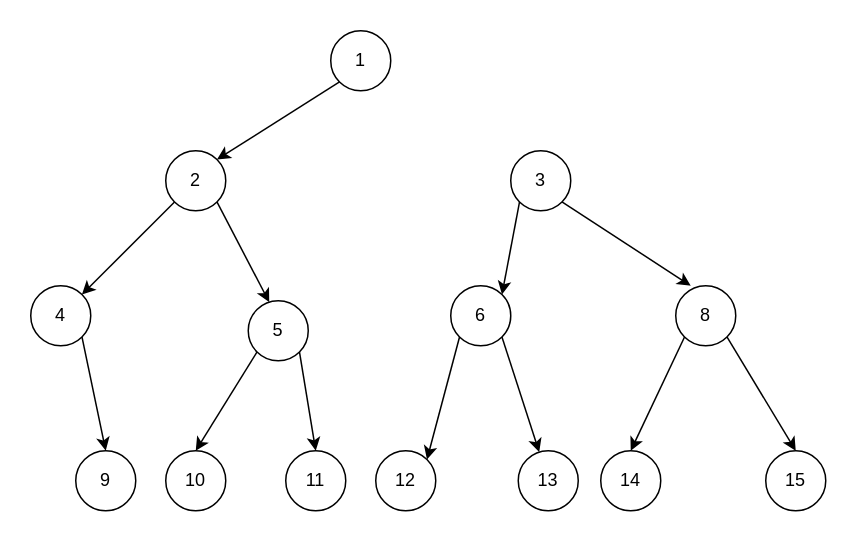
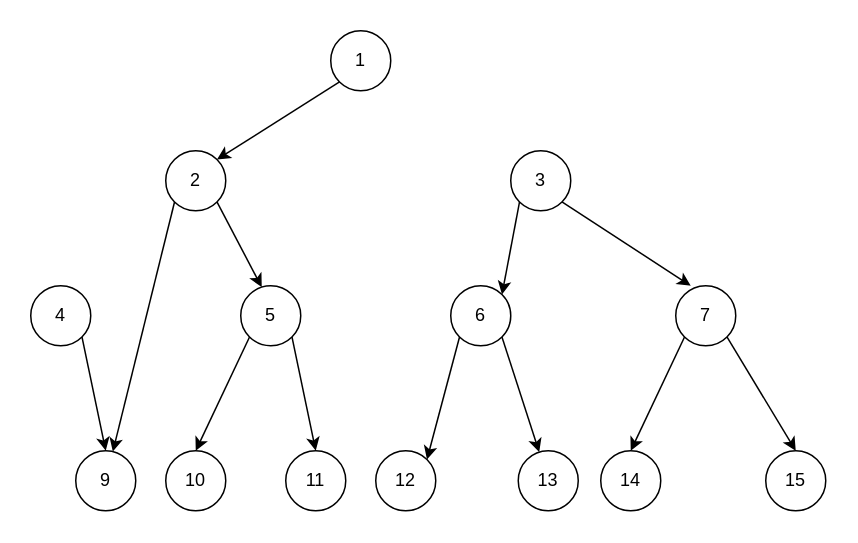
- <mxCell id="4" style="edgeStyle=none;html=1;exitX=0;exitY=1;exitDx=0;exitDy=0;entryX=1;entryY=0;entryDx=0;entryDy=0;" edge="1" parent="1" source="6" target="20"><mxGeometry relative="1" as="geometry" /></mxCell>
+ <mxCell id="4" style="edgeStyle=none;html=1;exitX=0;exitY=1;exitDx=0;exitDy=0;" edge="1" parent="1" source="6" target="21"><mxGeometry relative="1" as="geometry" /></mxCell>
- <mxCell id="12" value="8" style="ellipse;whiteSpace=wrap;html=1;" vertex="1" parent="1"><mxGeometry x="450" y="190" width="40" height="40" as="geometry" /></mxCell>
+ <mxCell id="12" value="7" style="ellipse;whiteSpace=wrap;html=1;" vertex="1" parent="1"><mxGeometry x="450" y="190" width="40" height="40" as="geometry" /></mxCell>
- <mxCell id="18" value="5" style="ellipse;whiteSpace=wrap;html=1;" vertex="1" parent="1"><mxGeometry x="165" y="200" width="40" height="40" as="geometry" /></mxCell>
+ <mxCell id="18" value="5" style="ellipse;whiteSpace=wrap;html=1;" vertex="1" parent="1"><mxGeometry x="160" y="190" width="40" height="40" as="geometry" /></mxCell>
